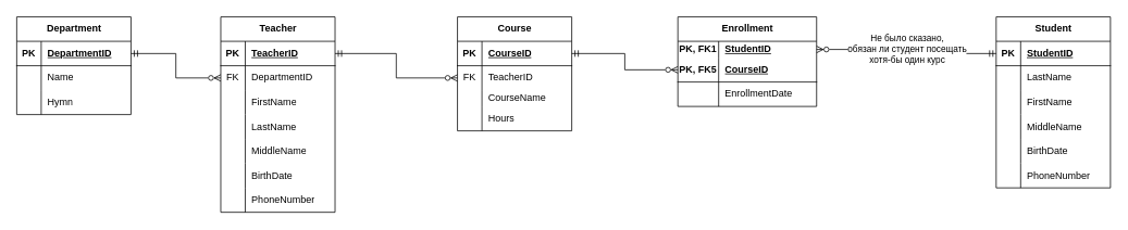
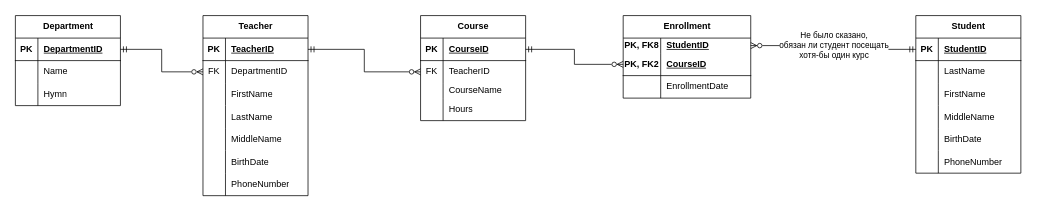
- <mxCell id="51" value="&lt;b&gt;PK, FK1&lt;/b&gt;" style="shape=partialRectangle;connectable=0;fillColor=none;top=0;left=0;bottom=0;right=0;editable=1;overflow=hidden;whiteSpace=wrap;html=1;" vertex="1" parent="50"><mxGeometry width="50" height="20" as="geometry"><mxRectangle width="50" height="20" as="alternateBounds" /></mxGeometry></mxCell>
+ <mxCell id="51" value="&lt;b&gt;PK, FK8&lt;/b&gt;" style="shape=partialRectangle;connectable=0;fillColor=none;top=0;left=0;bottom=0;right=0;editable=1;overflow=hidden;whiteSpace=wrap;html=1;" vertex="1" parent="50"><mxGeometry width="50" height="20" as="geometry"><mxRectangle width="50" height="20" as="alternateBounds" /></mxGeometry></mxCell>
- <mxCell id="54" value="PK, FK5" style="shape=partialRectangle;connectable=0;fillColor=none;top=0;left=0;bottom=0;right=0;fontStyle=1;overflow=hidden;whiteSpace=wrap;html=1;" vertex="1" parent="53"><mxGeometry width="50" height="30" as="geometry"><mxRectangle width="50" height="30" as="alternateBounds" /></mxGeometry></mxCell>
+ <mxCell id="54" value="PK, FK2" style="shape=partialRectangle;connectable=0;fillColor=none;top=0;left=0;bottom=0;right=0;fontStyle=1;overflow=hidden;whiteSpace=wrap;html=1;" vertex="1" parent="53"><mxGeometry width="50" height="30" as="geometry"><mxRectangle width="50" height="30" as="alternateBounds" /></mxGeometry></mxCell>
